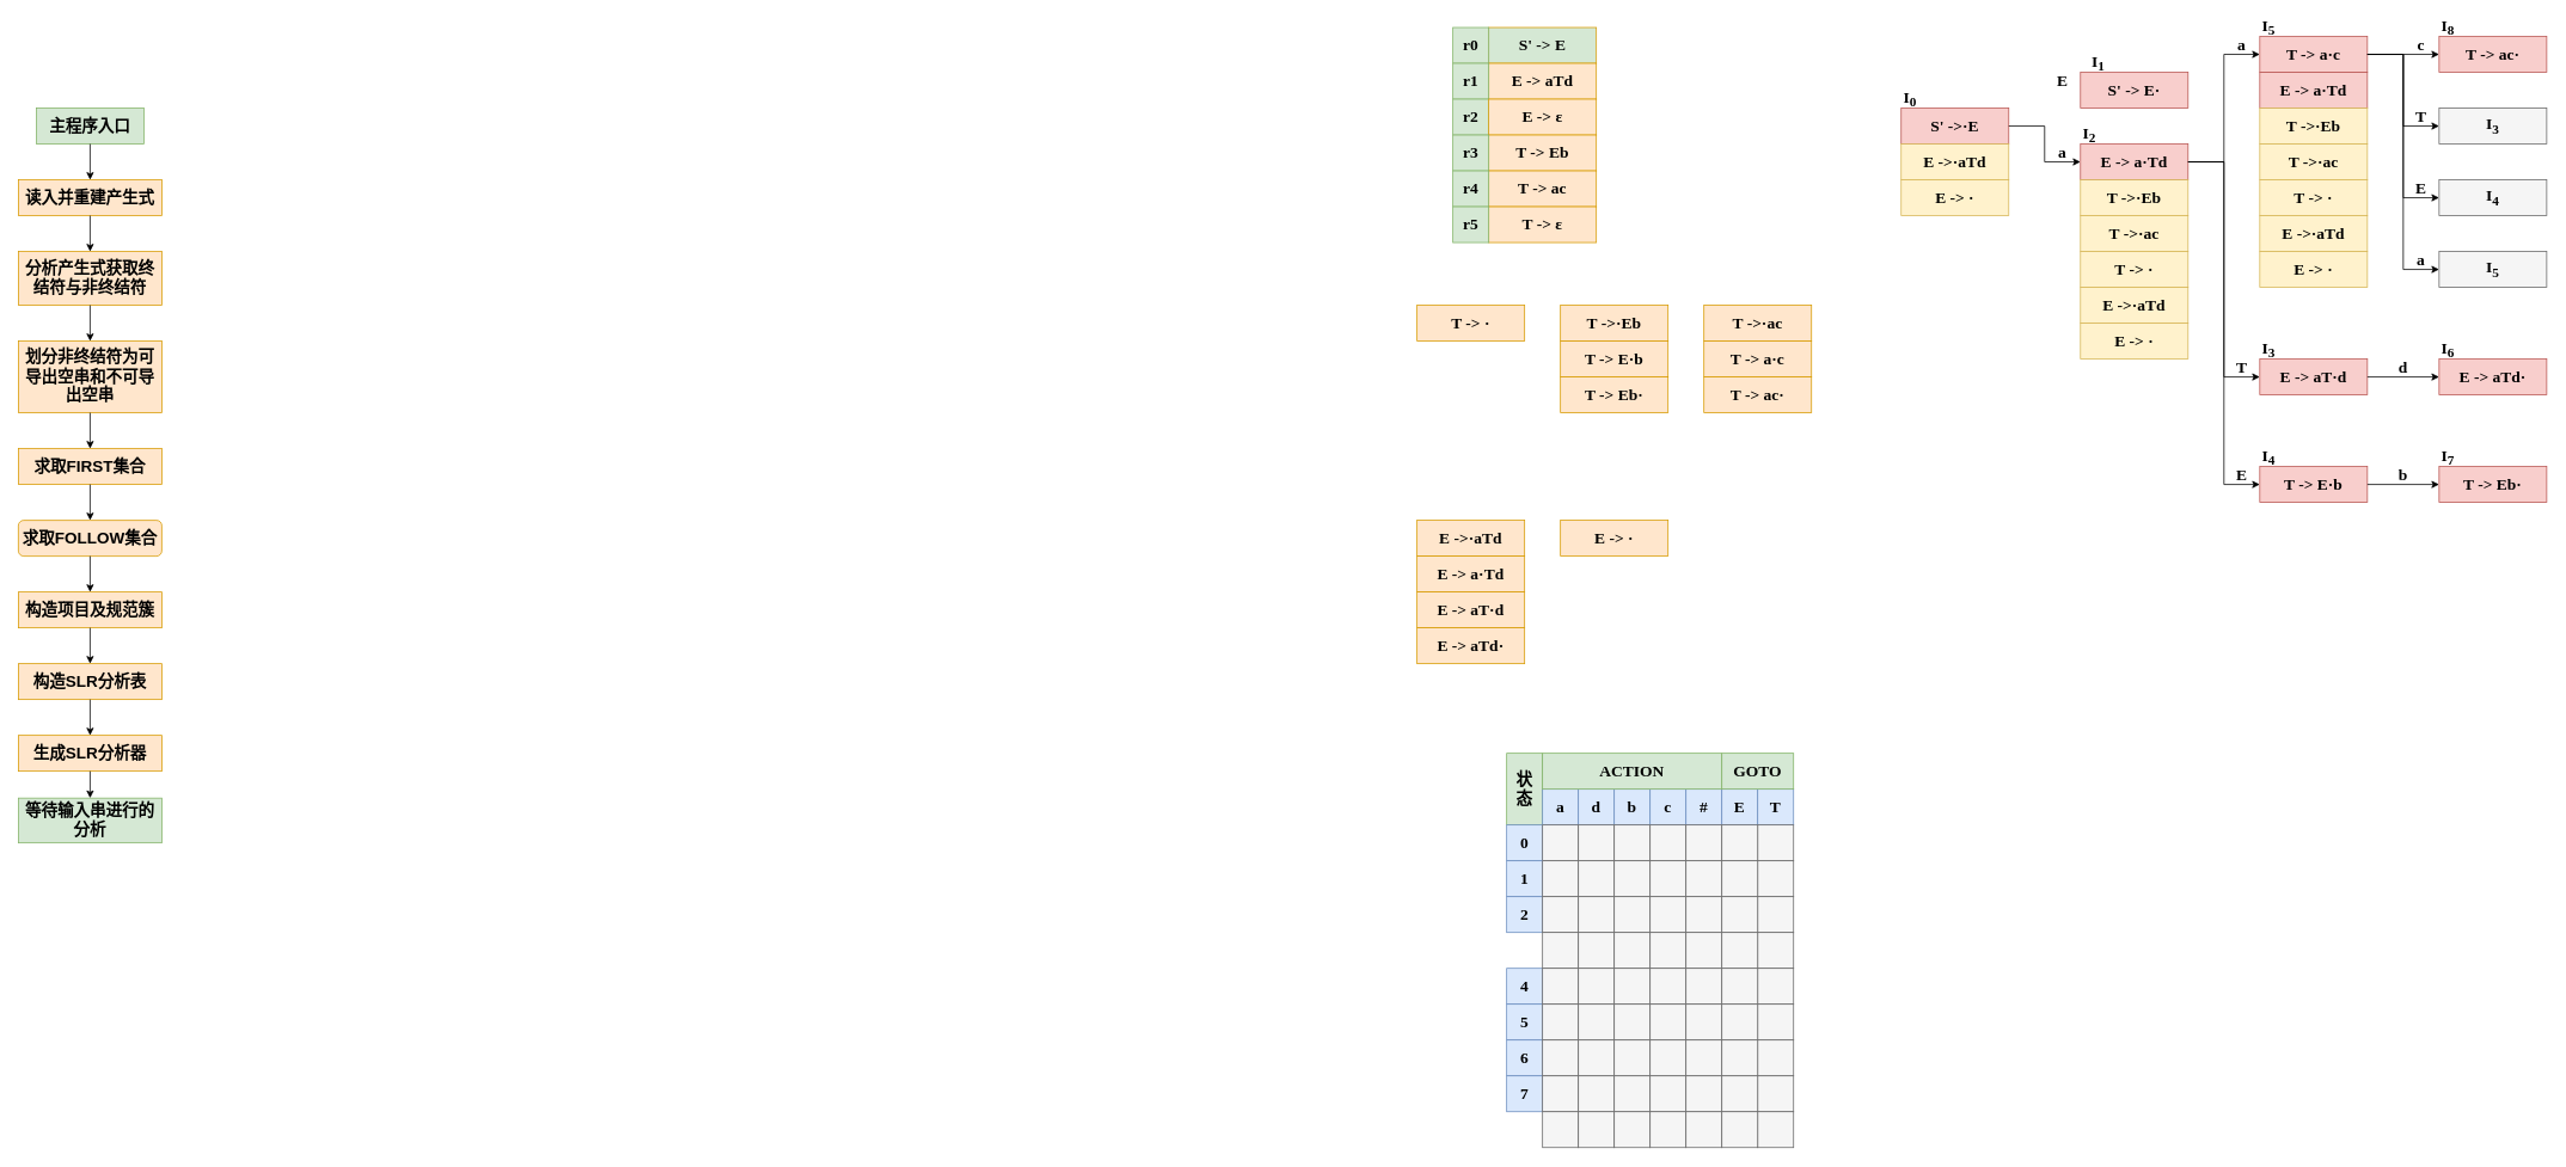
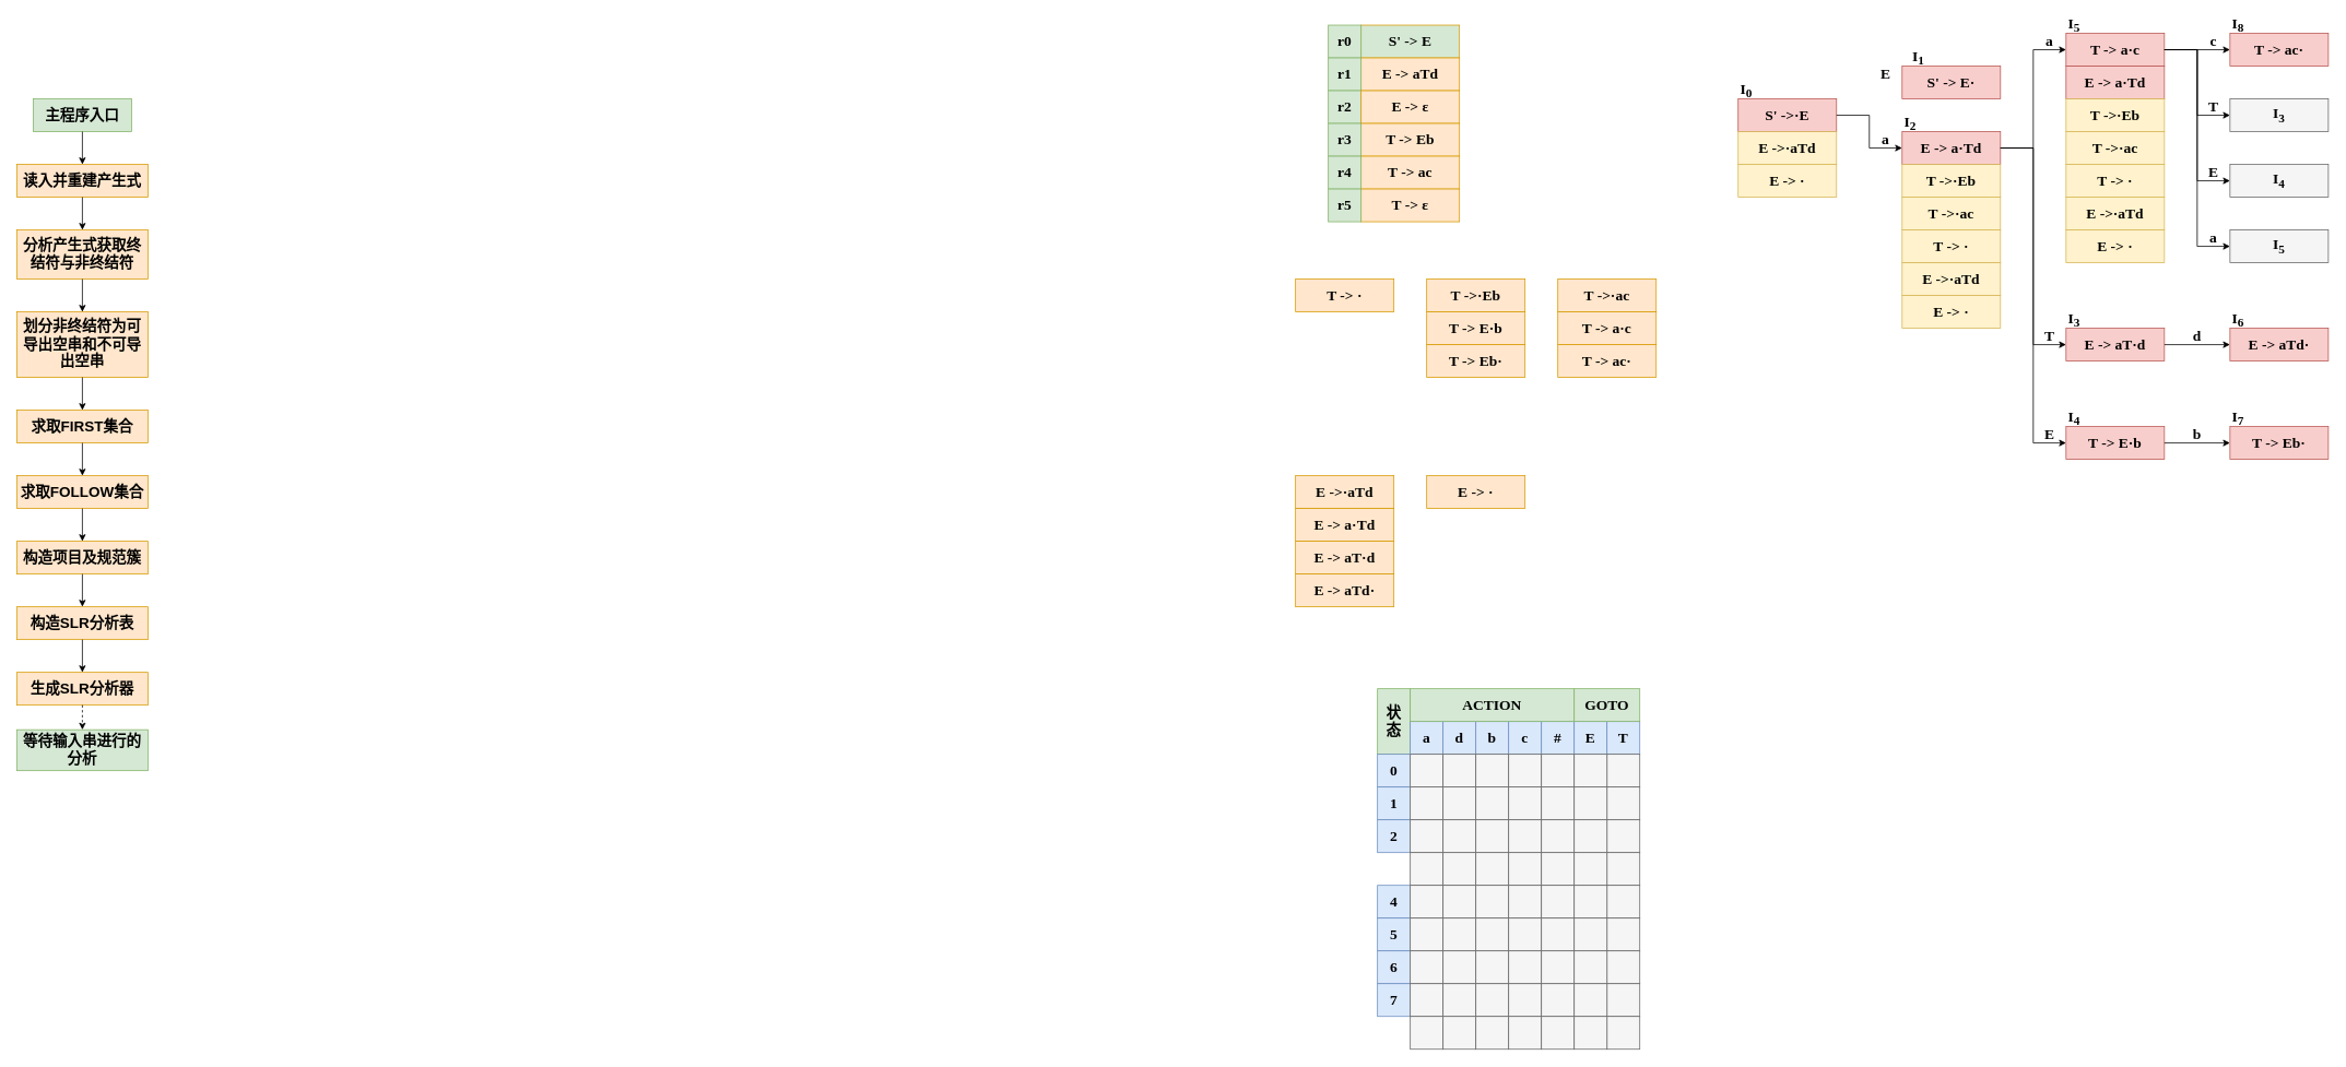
- <mxCell id="12" value="&lt;span style=&quot;font-size: 18px&quot;&gt;&lt;b&gt;求取FOLLOW集合&lt;br&gt;&lt;/b&gt;&lt;/span&gt;" style="whiteSpace=wrap;html=1;fillColor=#ffe6cc;strokeColor=#d79b00;rounded=1;" parent="2" vertex="1"><mxGeometry y="460" width="160" height="40" as="geometry" /></mxCell>
+ <mxCell id="12" value="&lt;span style=&quot;font-size: 18px&quot;&gt;&lt;b&gt;求取FOLLOW集合&lt;br&gt;&lt;/b&gt;&lt;/span&gt;" style="rounded=0;whiteSpace=wrap;html=1;fillColor=#ffe6cc;strokeColor=#d79b00;" parent="2" vertex="1"><mxGeometry y="460" width="160" height="40" as="geometry" /></mxCell>
- <mxCell id="21" style="edgeStyle=orthogonalEdgeStyle;rounded=0;orthogonalLoop=1;jettySize=auto;html=1;exitX=0.5;exitY=1;exitDx=0;exitDy=0;entryX=0.5;entryY=0;entryDx=0;entryDy=0;" parent="2" source="18" target="20" edge="1"><mxGeometry relative="1" as="geometry" /></mxCell>
+ <mxCell id="21" style="edgeStyle=orthogonalEdgeStyle;rounded=0;orthogonalLoop=1;jettySize=auto;html=1;exitX=0.5;exitY=1;exitDx=0;exitDy=0;entryX=0.5;entryY=0;entryDx=0;entryDy=0;dashed=1;" parent="2" source="18" target="20" edge="1"><mxGeometry relative="1" as="geometry" /></mxCell>
